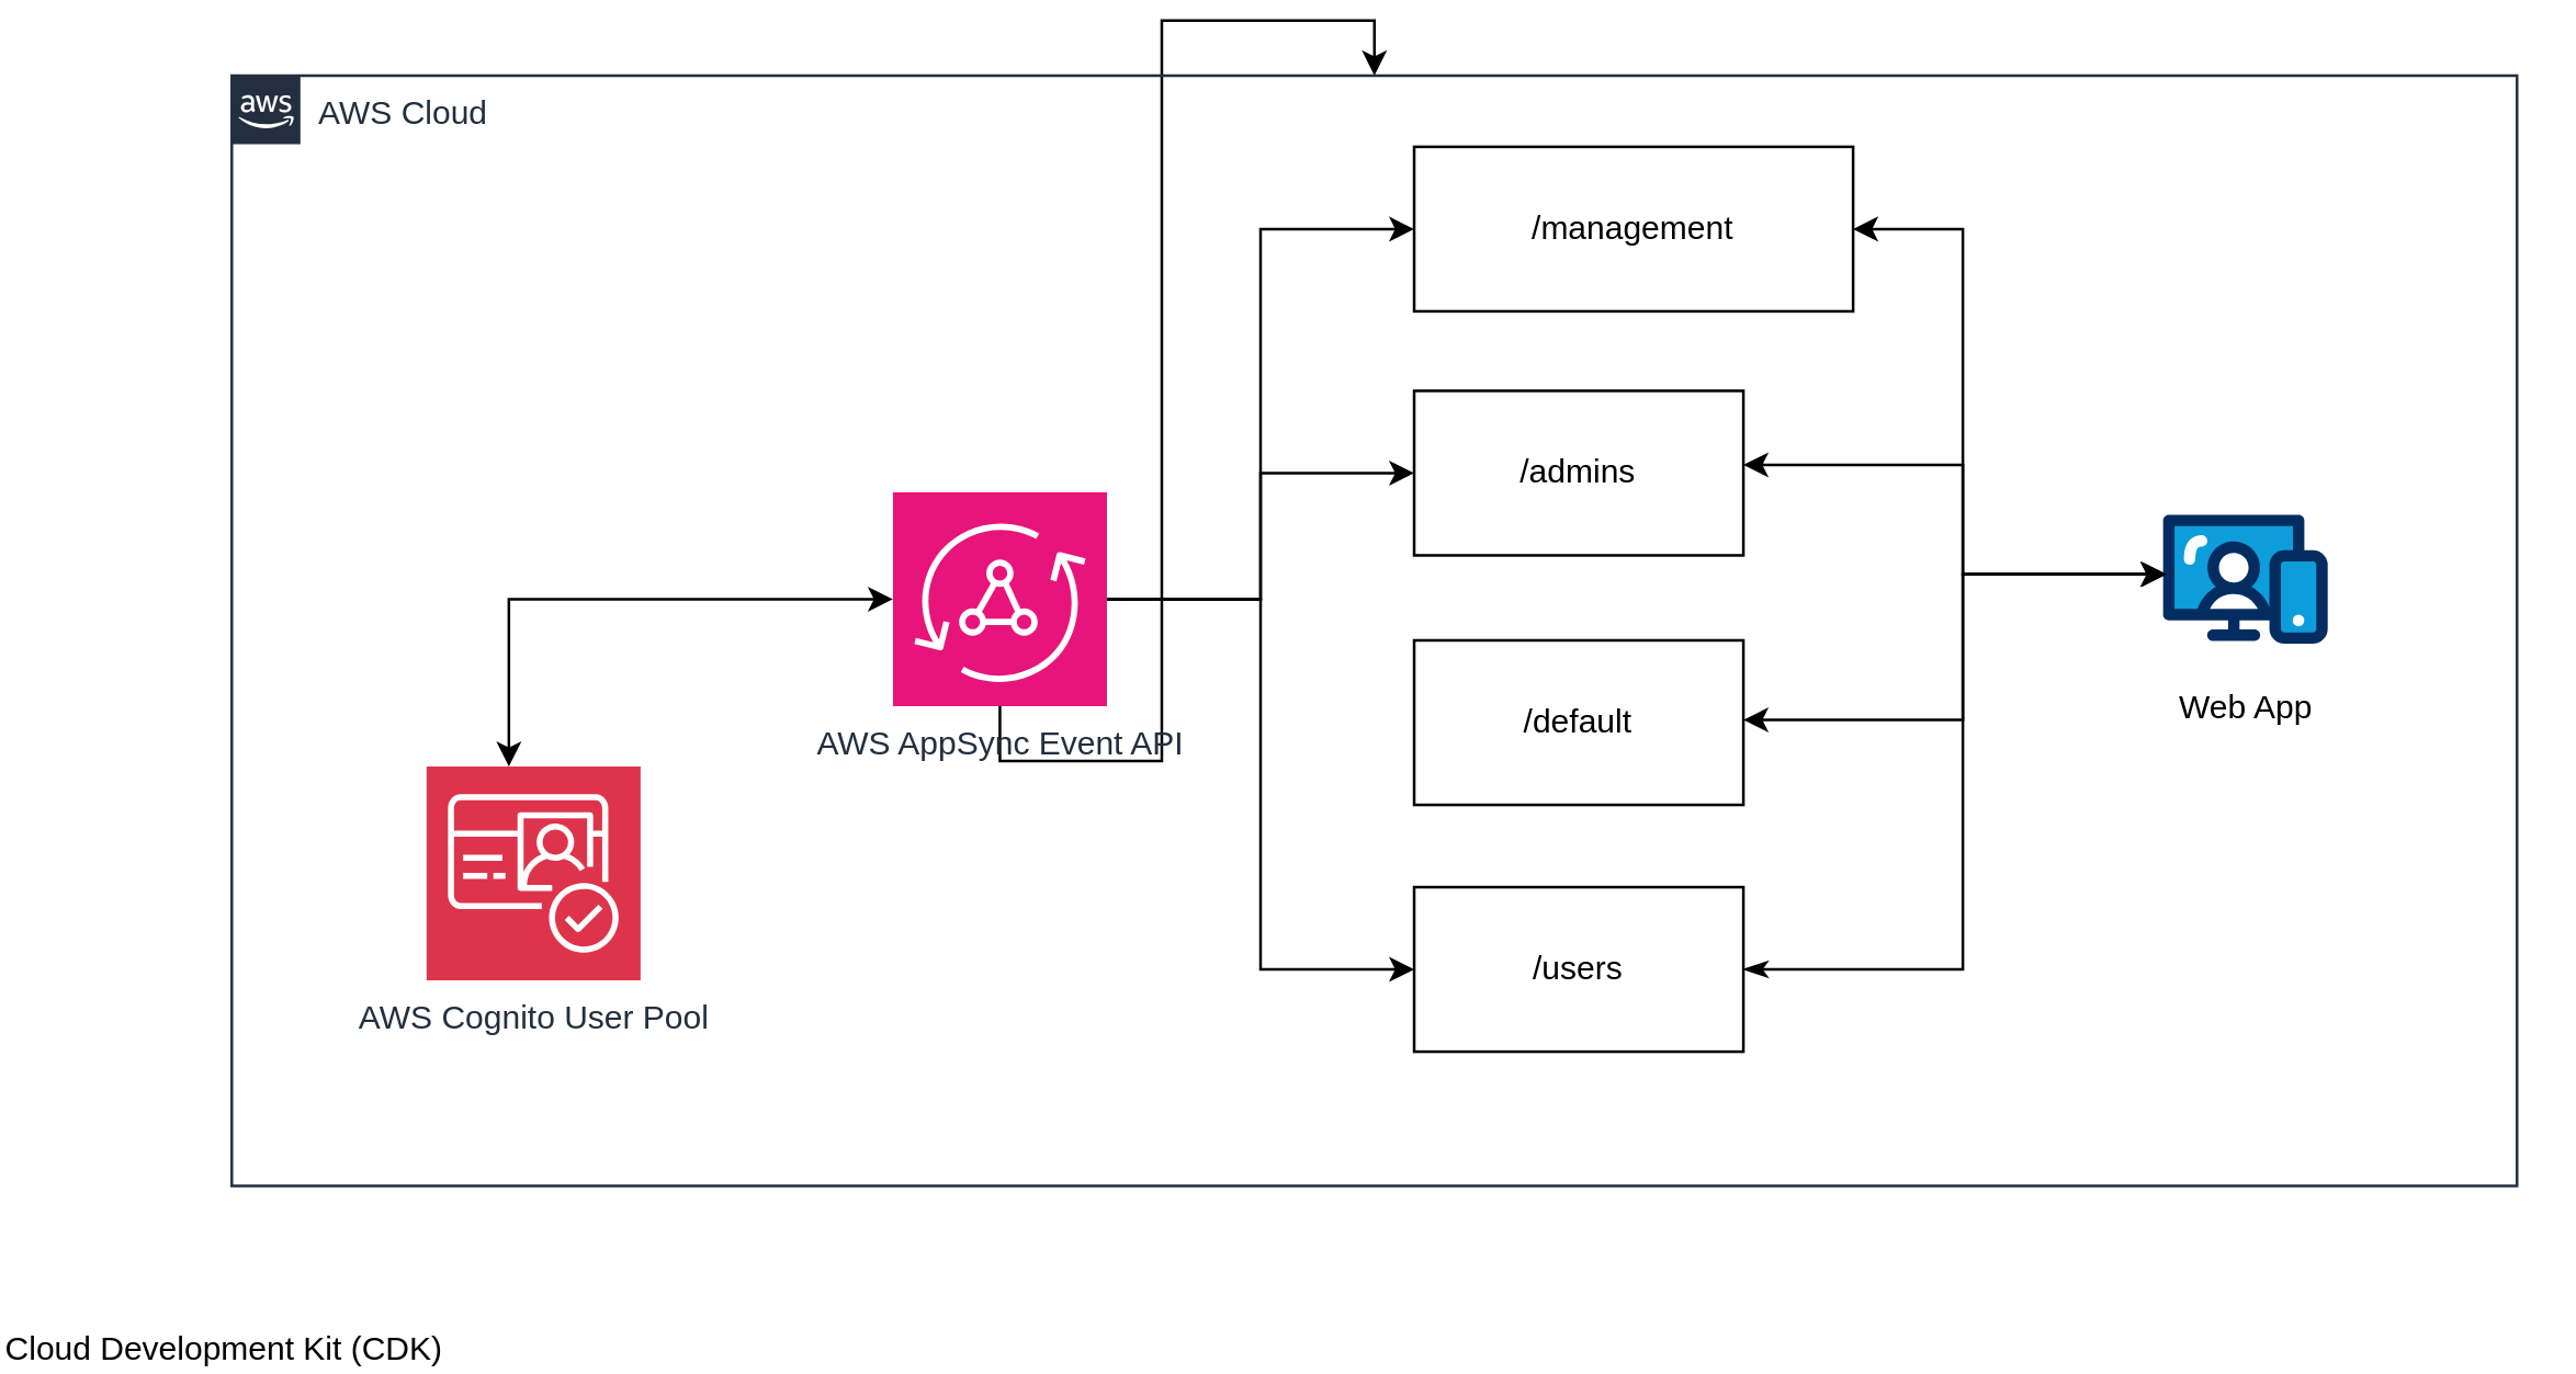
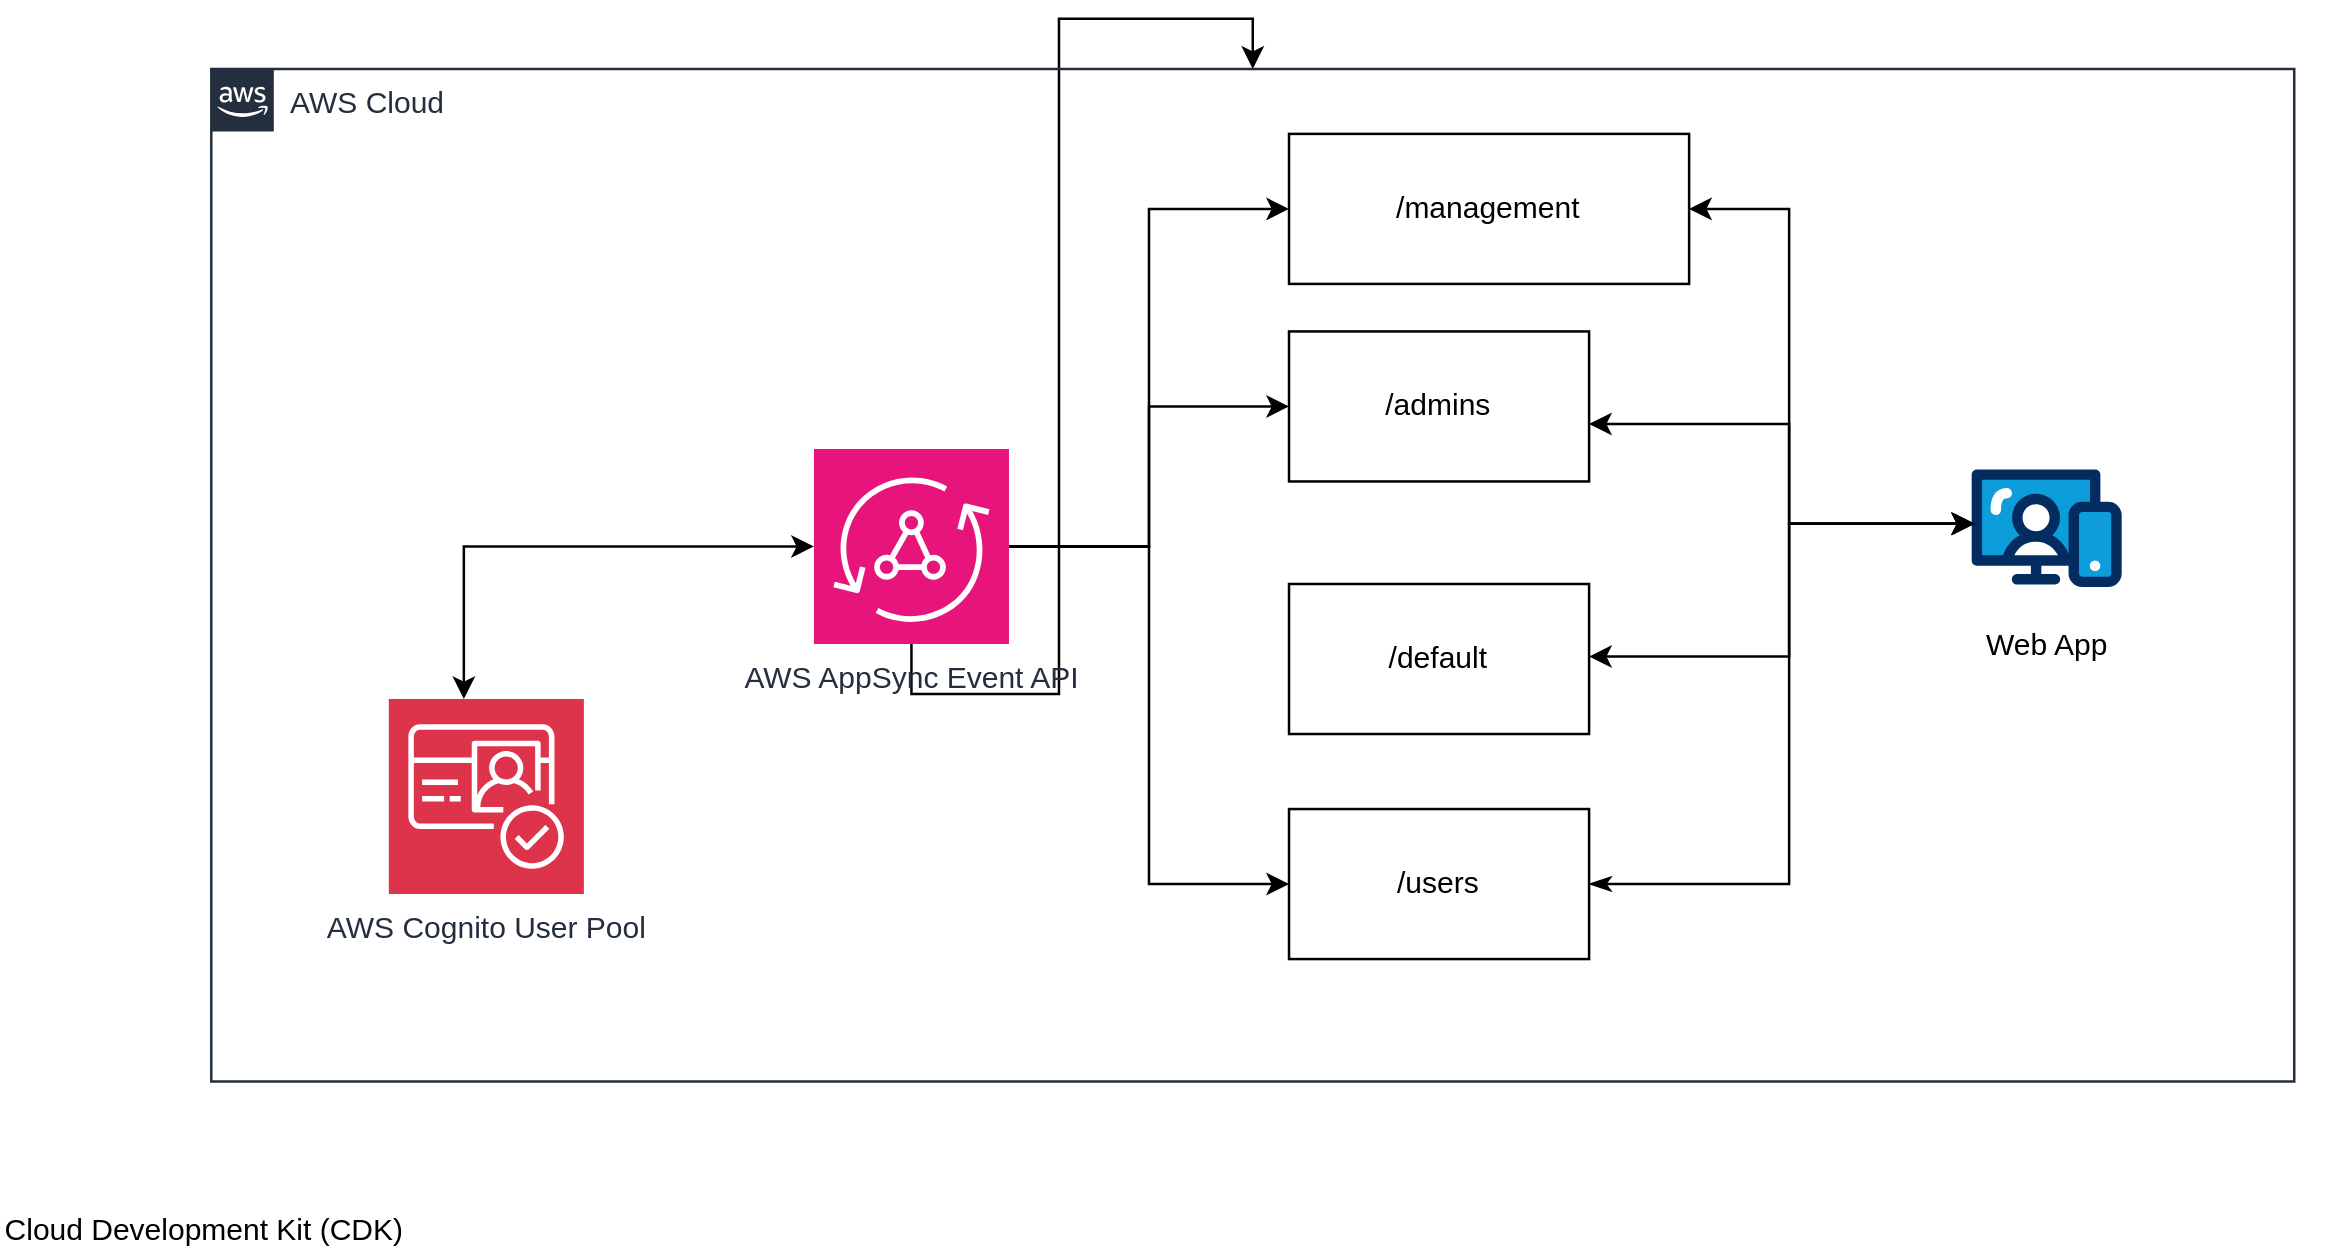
- <mxCell id="9" value="/admins" style="rounded=0;whiteSpace=wrap;html=1;" vertex="1" parent="1"><mxGeometry x="493" y="135" width="120" height="60" as="geometry" /></mxCell>
+ <mxCell id="9" value="/admins" style="rounded=0;whiteSpace=wrap;html=1;" vertex="1" parent="1"><mxGeometry x="493" y="125" width="120" height="60" as="geometry" /></mxCell>
